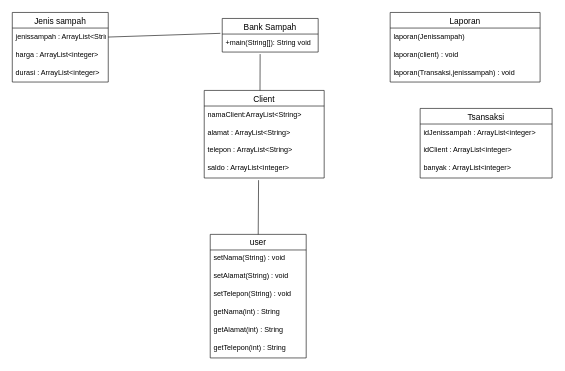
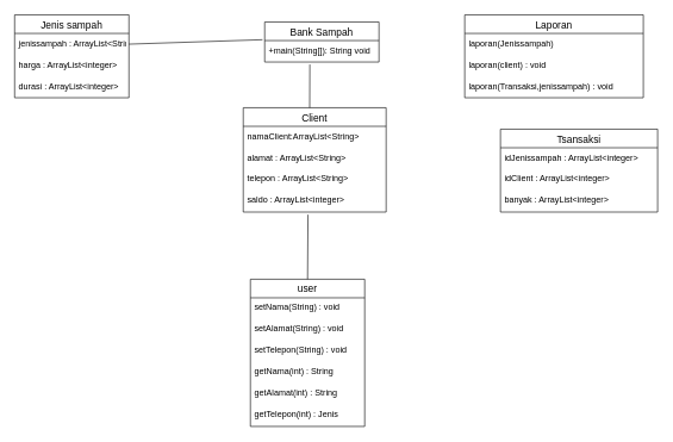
- <mxCell id="29" value="getTelepon(int) : String" style="text;strokeColor=none;fillColor=none;spacingLeft=4;spacingRight=4;overflow=hidden;rotatable=0;points=[[0,0.5],[1,0.5]];portConstraint=eastwest;fontSize=12;" parent="23" vertex="1"><mxGeometry y="176" width="160" height="30" as="geometry" /></mxCell>
+ <mxCell id="29" value="getTelepon(int) : Jenis" style="text;strokeColor=none;fillColor=none;spacingLeft=4;spacingRight=4;overflow=hidden;rotatable=0;points=[[0,0.5],[1,0.5]];portConstraint=eastwest;fontSize=12;" parent="23" vertex="1"><mxGeometry y="176" width="160" height="30" as="geometry" /></mxCell>
